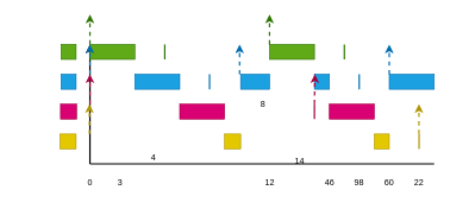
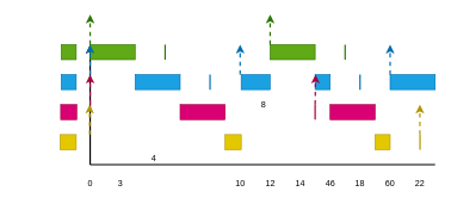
- <mxCell id="25" value="14" style="text;html=1;strokeColor=none;fillColor=none;align=center;verticalAlign=middle;whiteSpace=wrap;rounded=0;" parent="1" vertex="1"><mxGeometry x="408.5" y="212" width="21" height="30" as="geometry" /></mxCell>
+ <mxCell id="25" value="14" style="text;html=1;strokeColor=none;fillColor=none;align=center;verticalAlign=middle;whiteSpace=wrap;rounded=0;" parent="1" vertex="1"><mxGeometry x="408.5" y="242" width="21" height="30" as="geometry" /></mxCell>
+ <mxCell id="7" value="10" style="text;html=1;strokeColor=none;fillColor=none;align=center;verticalAlign=middle;whiteSpace=wrap;rounded=0;" parent="1" vertex="1"><mxGeometry x="324.5" y="242" width="21" height="30" as="geometry" /></mxCell>
- <mxCell id="9" value="98" style="text;html=1;strokeColor=none;fillColor=none;align=center;verticalAlign=middle;whiteSpace=wrap;rounded=0;" parent="1" vertex="1"><mxGeometry x="482" y="242" width="42" height="30" as="geometry" /></mxCell>
+ <mxCell id="9" value="18" style="text;html=1;strokeColor=none;fillColor=none;align=center;verticalAlign=middle;whiteSpace=wrap;rounded=0;" parent="1" vertex="1"><mxGeometry x="482" y="242" width="42" height="30" as="geometry" /></mxCell>
